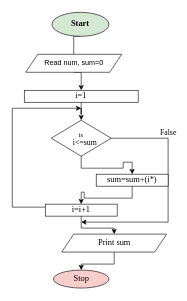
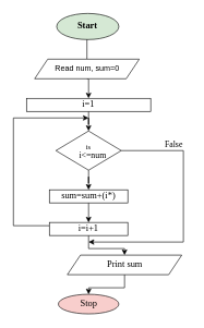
- <mxCell id="5" value="Read num, sum=0" style="shape=parallelogram;perimeter=parallelogramPerimeter;whiteSpace=wrap;html=1;fixedSize=1;" parent="1" vertex="1"><mxGeometry x="42.5" y="90" width="160" height="30" as="geometry" /></mxCell>
+ <mxCell id="5" value="Read num, sum=0" style="shape=parallelogram;perimeter=parallelogramPerimeter;whiteSpace=wrap;html=1;fixedSize=1;" parent="1" vertex="1"><mxGeometry x="52.5" y="90" width="160" height="30" as="geometry" /></mxCell>
- <mxCell id="20" value="False" style="text;html=1;align=center;verticalAlign=middle;resizable=0;points=[];autosize=1;strokeColor=none;fillColor=none;fontSize=13;fontFamily=Georgia;" parent="1" vertex="1"><mxGeometry x="255" y="210" width="50" height="20" as="geometry" /></mxCell>
+ <mxCell id="20" value="False" style="text;html=1;align=center;verticalAlign=middle;resizable=0;points=[];autosize=1;strokeColor=none;fillColor=none;fontSize=13;fontFamily=Georgia;" parent="1" vertex="1"><mxGeometry x="240" y="210" width="50" height="20" as="geometry" /></mxCell>
- <mxCell id="11" value="&lt;p style=&quot;line-height: 0.6 ; font-size: 13px&quot;&gt;&lt;sup&gt;is&lt;br style=&quot;font-size: 13px&quot;&gt;&lt;/sup&gt;&amp;nbsp; &amp;nbsp; i&amp;lt;=sum&lt;/p&gt;" style="rhombus;whiteSpace=wrap;html=1;fontSize=14;fontFamily=Georgia;rounded=0;" parent="1" vertex="1"><mxGeometry x="85" y="200" width="100" height="60" as="geometry" /></mxCell>
+ <mxCell id="11" value="&lt;p style=&quot;line-height: 0.6 ; font-size: 13px&quot;&gt;&lt;sup&gt;is&lt;br style=&quot;font-size: 13px&quot;&gt;&lt;/sup&gt;&amp;nbsp; &amp;nbsp; i&amp;lt;=num&lt;/p&gt;" style="rhombus;whiteSpace=wrap;html=1;fontSize=14;fontFamily=Georgia;rounded=0;" parent="1" vertex="1"><mxGeometry x="85" y="200" width="100" height="60" as="geometry" /></mxCell>
- <mxCell id="13" value="sum=sum+(i*)" style="whiteSpace=wrap;html=1;fontSize=14;fontFamily=Georgia;rounded=0;" parent="1" vertex="1"><mxGeometry x="160" y="290" width="120" height="20" as="geometry" /></mxCell>
+ <mxCell id="13" value="sum=sum+(i*)" style="whiteSpace=wrap;html=1;fontSize=14;fontFamily=Georgia;rounded=0;" parent="1" vertex="1"><mxGeometry x="75" y="290" width="120" height="20" as="geometry" /></mxCell>
